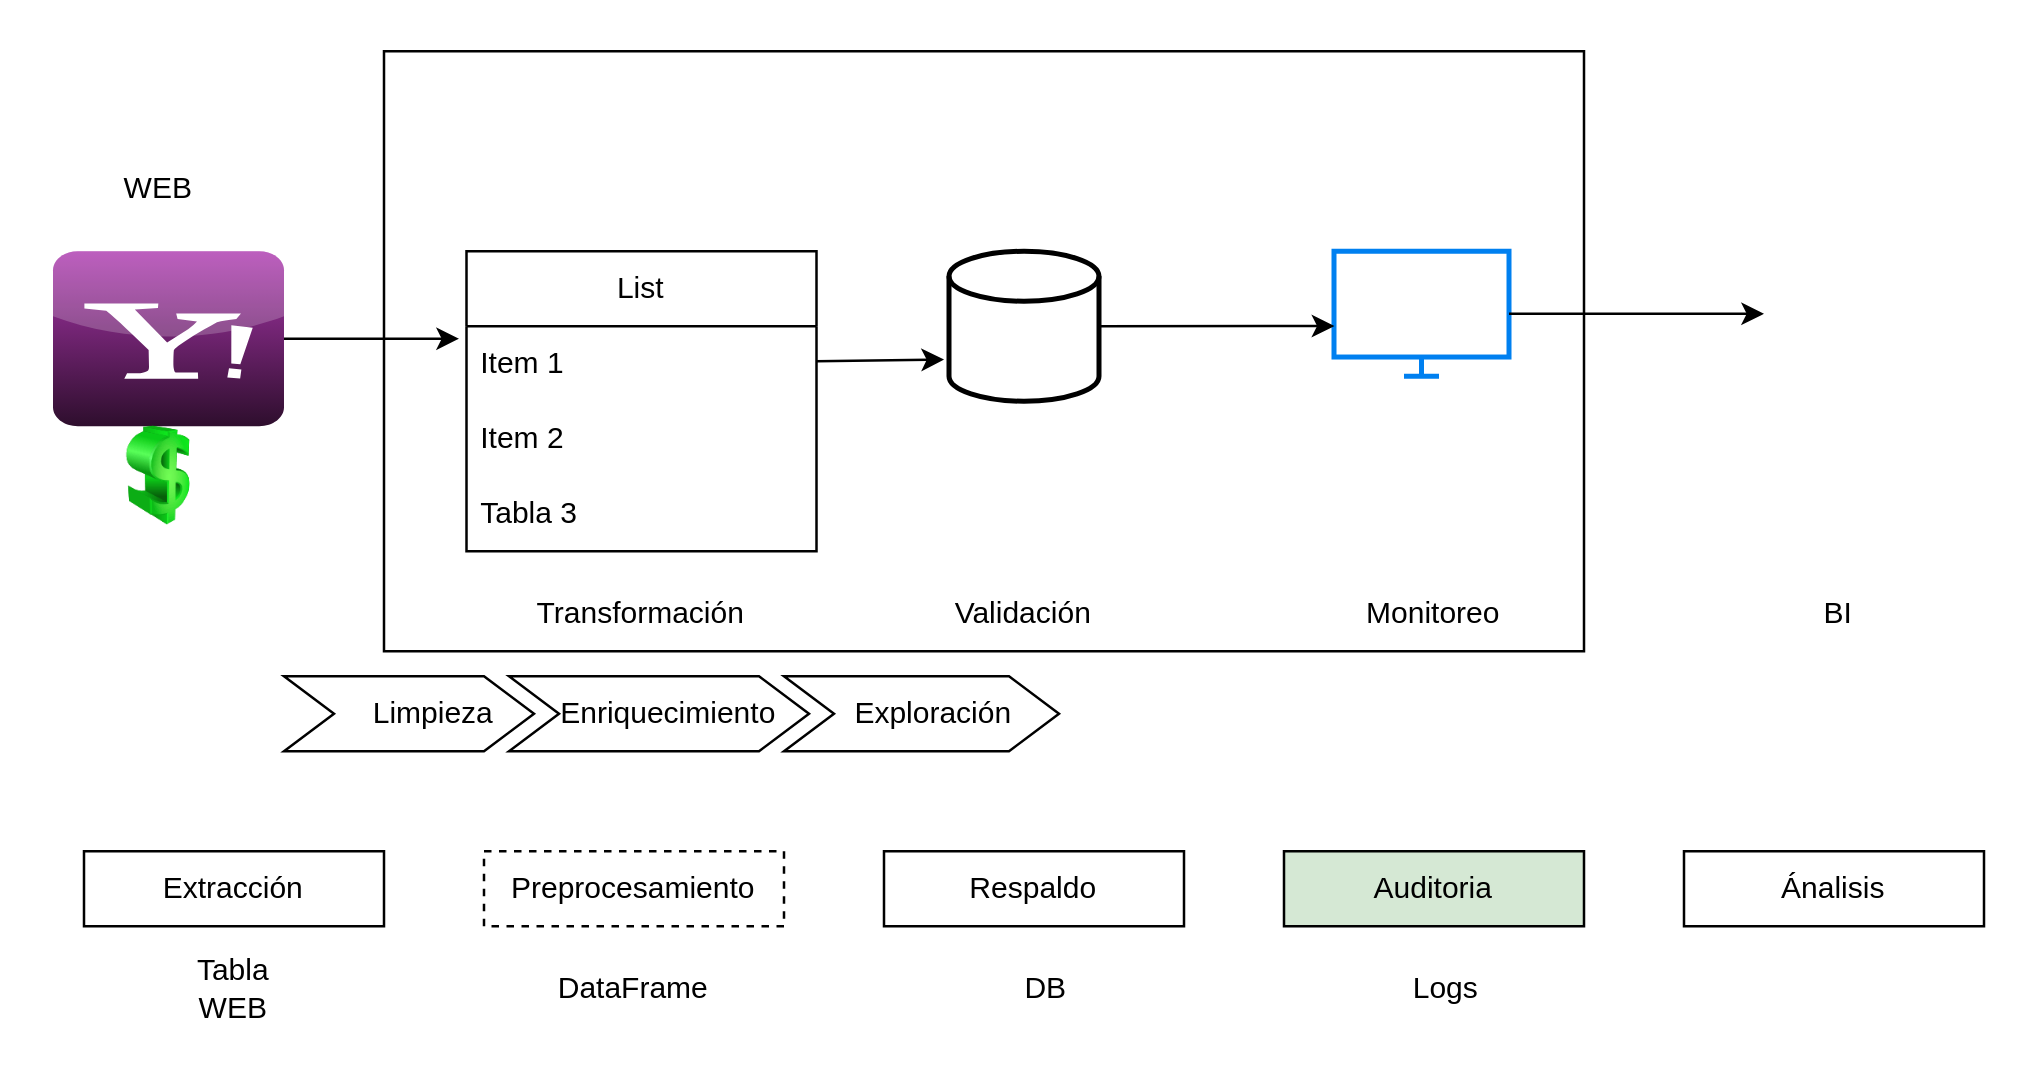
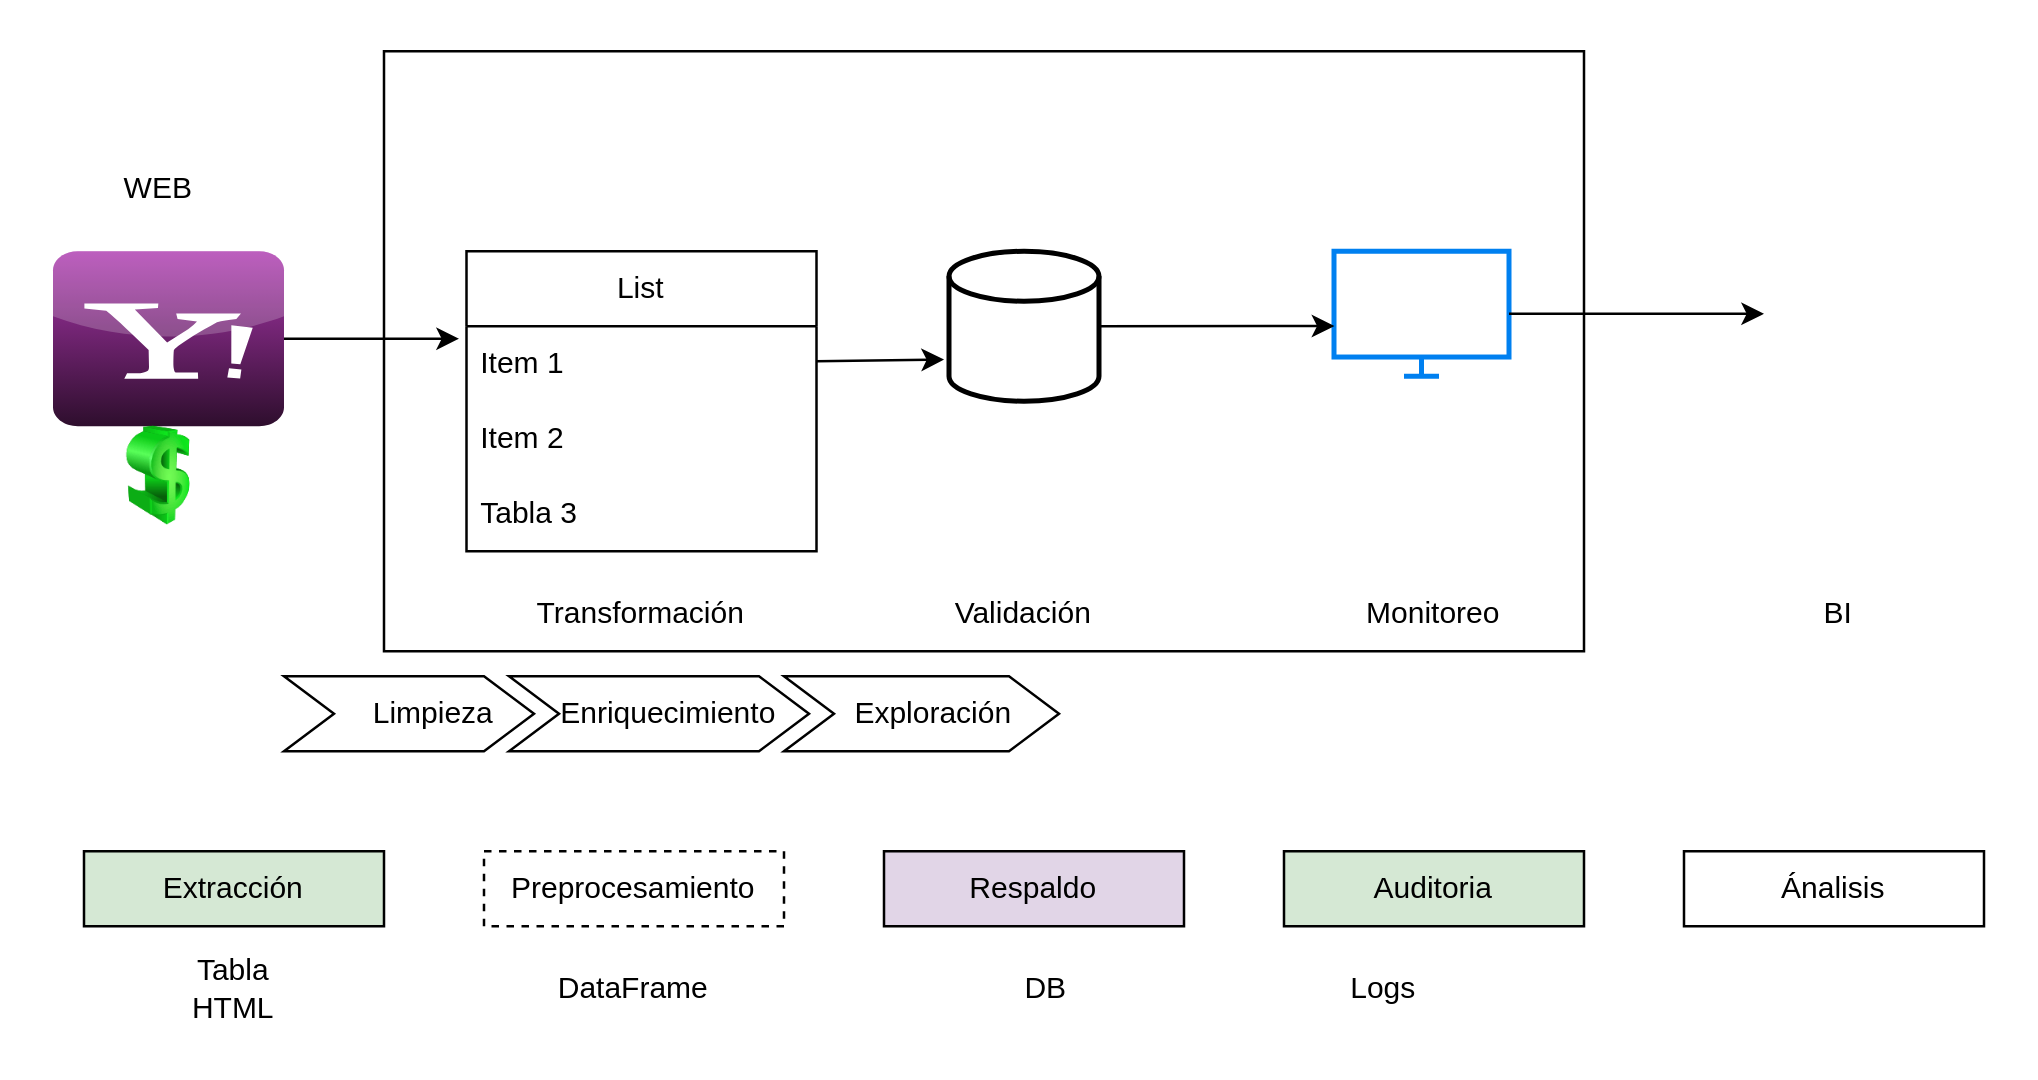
- <mxCell id="2" value="Extracción" style="rounded=0;whiteSpace=wrap;html=1;" vertex="1" parent="1"><mxGeometry x="33" y="340" width="120" height="30" as="geometry" /></mxCell>
+ <mxCell id="2" value="Extracción" style="rounded=0;whiteSpace=wrap;html=1;fillColor=#d5e8d4;" vertex="1" parent="1"><mxGeometry x="33" y="340" width="120" height="30" as="geometry" /></mxCell>
- <mxCell id="4" value="Respaldo" style="rounded=0;whiteSpace=wrap;html=1;" vertex="1" parent="1"><mxGeometry x="353" y="340" width="120" height="30" as="geometry" /></mxCell>
+ <mxCell id="4" value="Respaldo" style="rounded=0;whiteSpace=wrap;html=1;fillColor=#e1d5e7;" vertex="1" parent="1"><mxGeometry x="353" y="340" width="120" height="30" as="geometry" /></mxCell>
- <mxCell id="3" value="Tabla WEB" style="text;html=1;align=center;verticalAlign=middle;whiteSpace=wrap;rounded=0;" vertex="1" parent="1"><mxGeometry x="63" y="380" width="60" height="30" as="geometry" /></mxCell>
+ <mxCell id="3" value="Tabla HTML" style="text;html=1;align=center;verticalAlign=middle;whiteSpace=wrap;rounded=0;" vertex="1" parent="1"><mxGeometry x="63" y="380" width="60" height="30" as="geometry" /></mxCell>
- <mxCell id="9" value="Logs" style="text;html=1;align=center;verticalAlign=middle;whiteSpace=wrap;rounded=0;" vertex="1" parent="1"><mxGeometry x="548" y="380" width="60" height="30" as="geometry" /></mxCell>
+ <mxCell id="9" value="Logs" style="text;html=1;align=center;verticalAlign=middle;whiteSpace=wrap;rounded=0;" vertex="1" parent="1"><mxGeometry x="523" y="380" width="60" height="30" as="geometry" /></mxCell>
